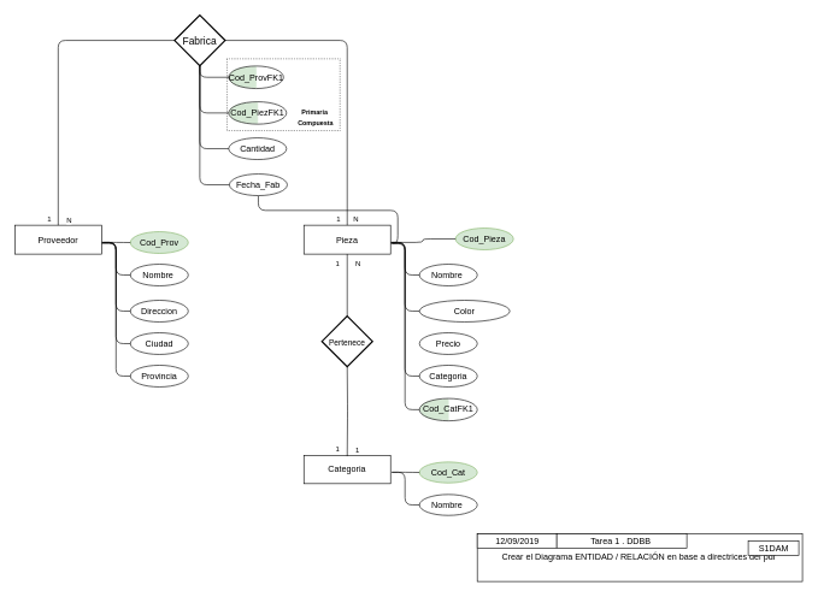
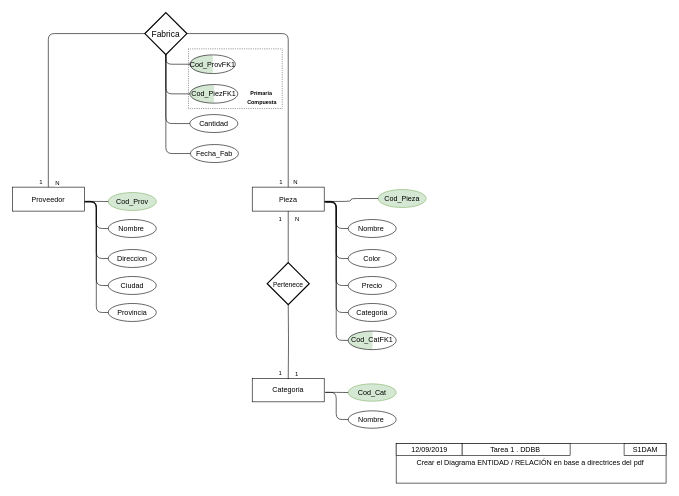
- <mxCell id="22" value="" style="endArrow=none;html=1;edgeStyle=orthogonalEdgeStyle;exitX=1.007;exitY=0.611;exitDx=0;exitDy=0;exitPerimeter=0;" parent="1" source="13" target="50" edge="1"><mxGeometry relative="1" as="geometry"><mxPoint x="450" y="491.5" as="sourcePoint" /><mxPoint x="610" y="491.5" as="targetPoint" /></mxGeometry></mxCell>
+ <mxCell id="22" value="" style="endArrow=none;html=1;edgeStyle=orthogonalEdgeStyle;exitX=1.007;exitY=0.611;exitDx=0;exitDy=0;exitPerimeter=0;entryX=0;entryY=0.5;entryDx=0;entryDy=0;" parent="1" source="13" target="17" edge="1"><mxGeometry relative="1" as="geometry"><mxPoint x="450" y="491.5" as="sourcePoint" /><mxPoint x="610" y="491.5" as="targetPoint" /></mxGeometry></mxCell>
- <mxCell id="16" value="Color" style="ellipse;whiteSpace=wrap;html=1;" parent="1" vertex="1"><mxGeometry x="580" y="415.5" width="125" height="30" as="geometry" /></mxCell>
+ <mxCell id="16" value="Color" style="ellipse;whiteSpace=wrap;html=1;" parent="1" vertex="1"><mxGeometry x="580" y="415.5" width="80" height="30" as="geometry" /></mxCell>
- <mxCell id="56" value="S1DAM" style="html=1;" parent="1" vertex="1"><mxGeometry x="1035" y="749" width="70" height="20" as="geometry" /></mxCell>
+ <mxCell id="56" value="S1DAM" style="html=1;" parent="1" vertex="1"><mxGeometry x="1040" y="739" width="70" height="20" as="geometry" /></mxCell>
